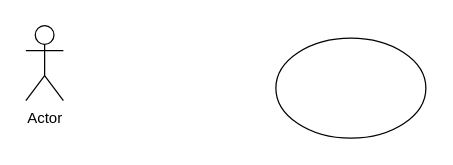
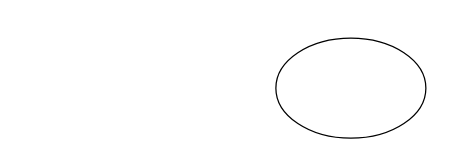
- <mxCell id="2" value="Actor" style="shape=umlActor;verticalLabelPosition=bottom;verticalAlign=top;html=1;" vertex="1" parent="1"><mxGeometry x="20" y="20" width="30" height="60" as="geometry" /></mxCell>
